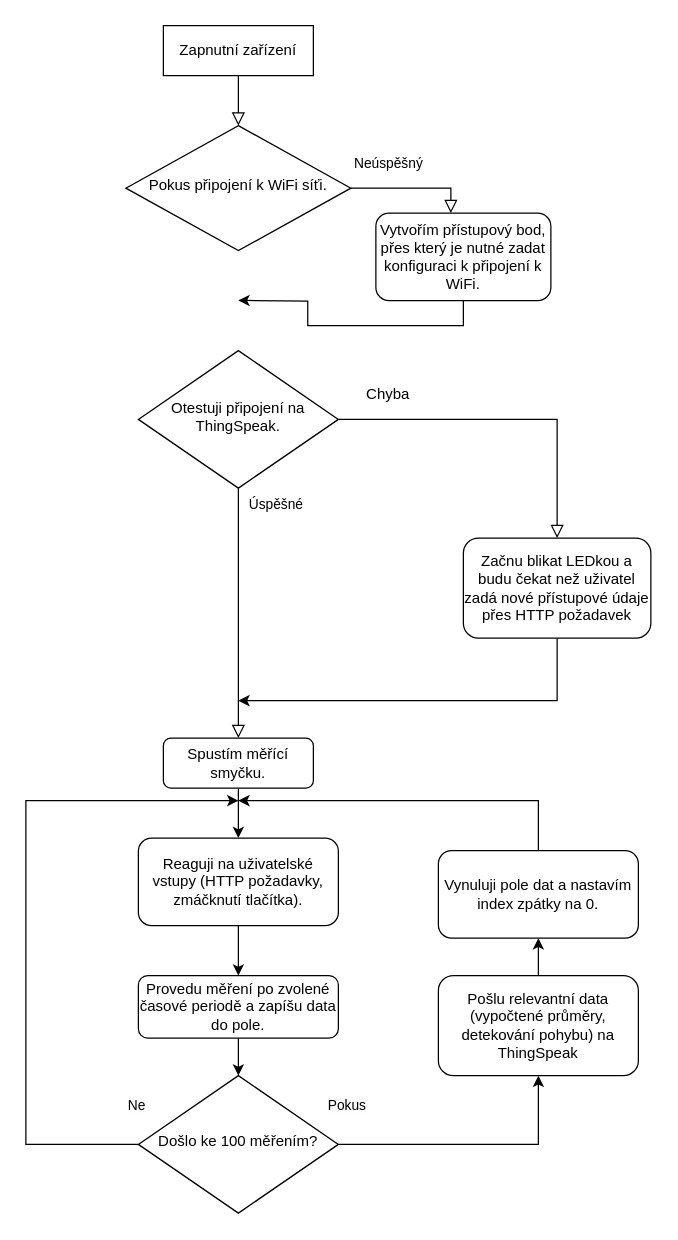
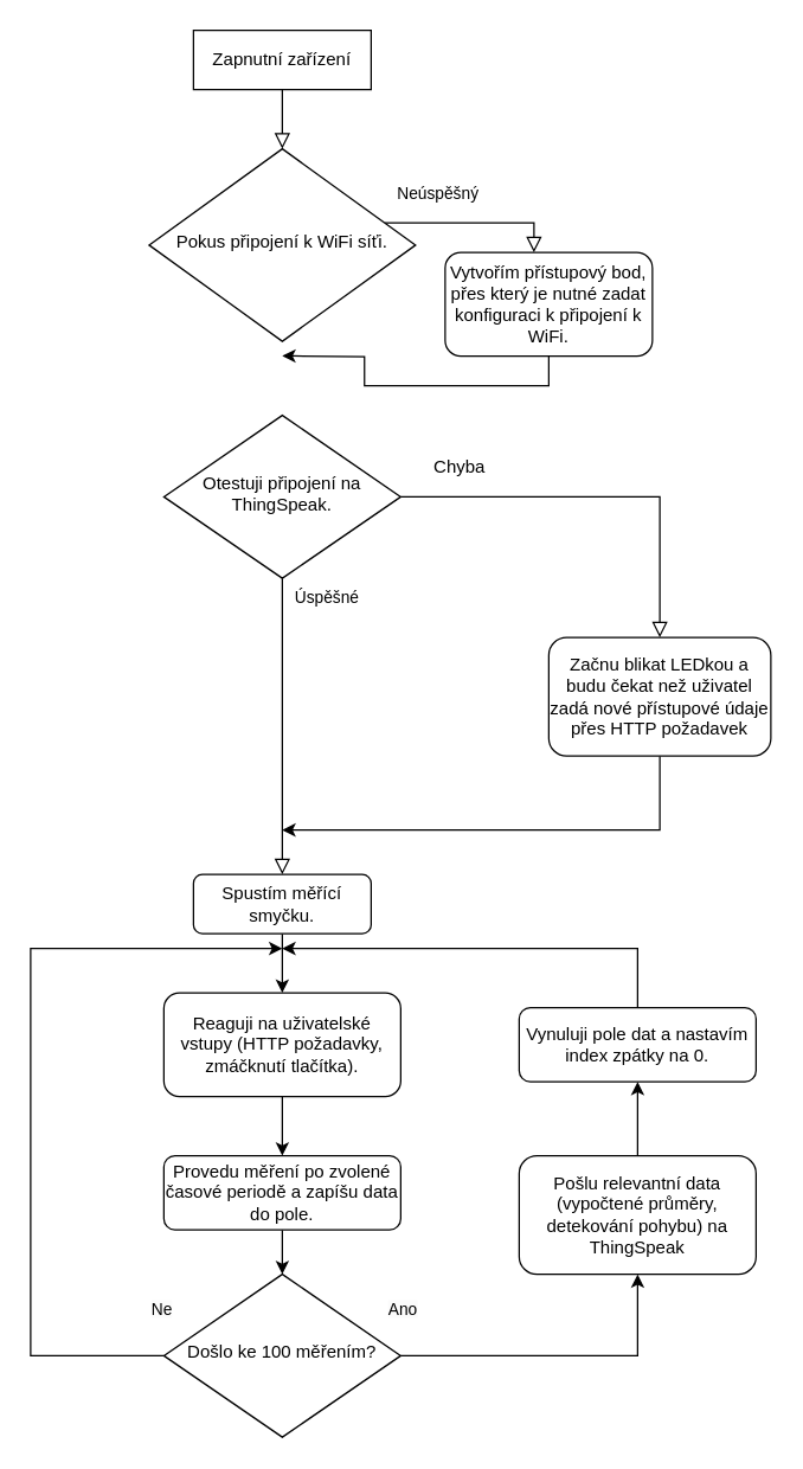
- <mxCell id="5" value="Pokus připojení k WiFi síťi." style="rhombus;whiteSpace=wrap;html=1;shadow=0;fontFamily=Helvetica;fontSize=12;align=center;strokeWidth=1;spacing=6;spacingTop=-4;" vertex="1" parent="1"><mxGeometry x="100" y="100" width="180" height="100" as="geometry" /></mxCell>
+ <mxCell id="5" value="Pokus připojení k WiFi síťi." style="rhombus;whiteSpace=wrap;html=1;shadow=0;fontFamily=Helvetica;fontSize=12;align=center;strokeWidth=1;spacing=6;spacingTop=-4;" vertex="1" parent="1"><mxGeometry x="100" y="100" width="180" height="130" as="geometry" /></mxCell>
- <mxCell id="28" value="Vynuluji pole dat a nastavím index zpátky na 0." style="rounded=1;whiteSpace=wrap;html=1;fontSize=12;glass=0;strokeWidth=1;shadow=0;" vertex="1" parent="1"><mxGeometry x="350" y="680" width="160" height="70" as="geometry" /></mxCell>
+ <mxCell id="28" value="Vynuluji pole dat a nastavím index zpátky na 0." style="rounded=1;whiteSpace=wrap;html=1;fontSize=12;glass=0;strokeWidth=1;shadow=0;" vertex="1" parent="1"><mxGeometry x="350" y="680" width="160" height="50" as="geometry" /></mxCell>
- <mxCell id="24" value="&lt;span style=&quot;color: rgb(0, 0, 0); font-family: Helvetica; font-size: 11px; font-style: normal; font-variant-ligatures: normal; font-variant-caps: normal; font-weight: 400; letter-spacing: normal; orphans: 2; text-align: center; text-indent: 0px; text-transform: none; widows: 2; word-spacing: 0px; -webkit-text-stroke-width: 0px; white-space: nowrap; background-color: rgb(251, 251, 251); text-decoration-thickness: initial; text-decoration-style: initial; text-decoration-color: initial; display: inline !important; float: none;&quot;&gt;Pokus&lt;/span&gt;" style="text;whiteSpace=wrap;html=1;" vertex="1" parent="1"><mxGeometry x="260" y="870" width="80" height="40" as="geometry" /></mxCell>
+ <mxCell id="24" value="&lt;span style=&quot;color: rgb(0, 0, 0); font-family: Helvetica; font-size: 11px; font-style: normal; font-variant-ligatures: normal; font-variant-caps: normal; font-weight: 400; letter-spacing: normal; orphans: 2; text-align: center; text-indent: 0px; text-transform: none; widows: 2; word-spacing: 0px; -webkit-text-stroke-width: 0px; white-space: nowrap; background-color: rgb(251, 251, 251); text-decoration-thickness: initial; text-decoration-style: initial; text-decoration-color: initial; display: inline !important; float: none;&quot;&gt;Ano&lt;/span&gt;" style="text;whiteSpace=wrap;html=1;" vertex="1" parent="1"><mxGeometry x="260" y="870" width="80" height="40" as="geometry" /></mxCell>
